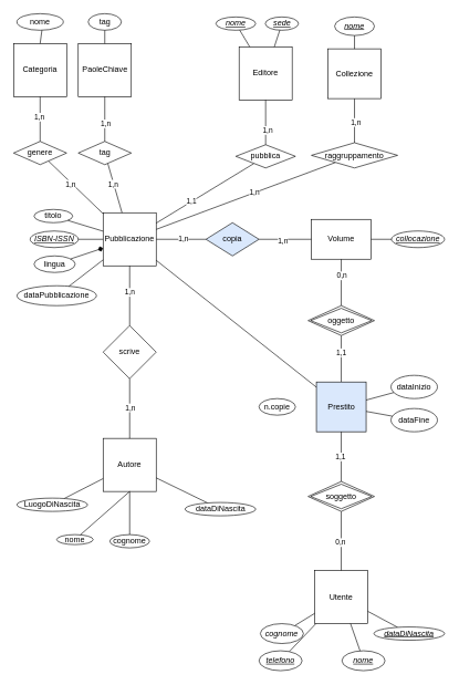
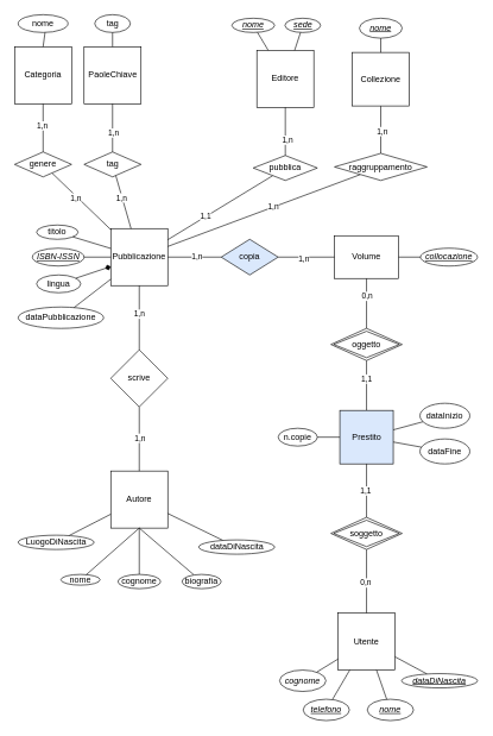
- <mxCell id="92" value="" style="endArrow=none;html=1;rounded=0;" edge="1" parent="1" source="70" target="2"><mxGeometry width="50" height="50" relative="1" as="geometry"><mxPoint x="325" y="640" as="sourcePoint" /><mxPoint x="375" y="590" as="targetPoint" /></mxGeometry></mxCell>
+ <mxCell id="92" value="" style="endArrow=none;html=1;rounded=0;" edge="1" parent="1" source="70" target="91"><mxGeometry width="50" height="50" relative="1" as="geometry"><mxPoint x="325" y="640" as="sourcePoint" /><mxPoint x="375" y="590" as="targetPoint" /></mxGeometry></mxCell>
+ <mxCell id="7" value="" style="endArrow=none;html=1;rounded=0;exitX=1;exitY=0.5;exitDx=0;exitDy=0;" parent="1" source="3" target="8" edge="1"><mxGeometry width="50" height="50" relative="1" as="geometry"><mxPoint x="710" y="705" as="sourcePoint" /><mxPoint x="800" y="655" as="targetPoint" /></mxGeometry></mxCell>
+ <mxCell id="8" value="biografia" style="ellipse;whiteSpace=wrap;html=1;" parent="1" vertex="1"><mxGeometry x="255" y="805" width="55" height="20" as="geometry" /></mxCell>
- <mxCell id="63" value="&lt;u&gt;&lt;i&gt;telefono&lt;/i&gt;&lt;/u&gt;" style="ellipse;whiteSpace=wrap;html=1;" vertex="1" parent="1"><mxGeometry x="390" y="980" width="65" height="30" as="geometry" /></mxCell>
+ <mxCell id="63" value="&lt;u&gt;&lt;i&gt;telefono&lt;/i&gt;&lt;/u&gt;" style="ellipse;whiteSpace=wrap;html=1;" vertex="1" parent="1"><mxGeometry x="425" y="980" width="65" height="30" as="geometry" /></mxCell>
